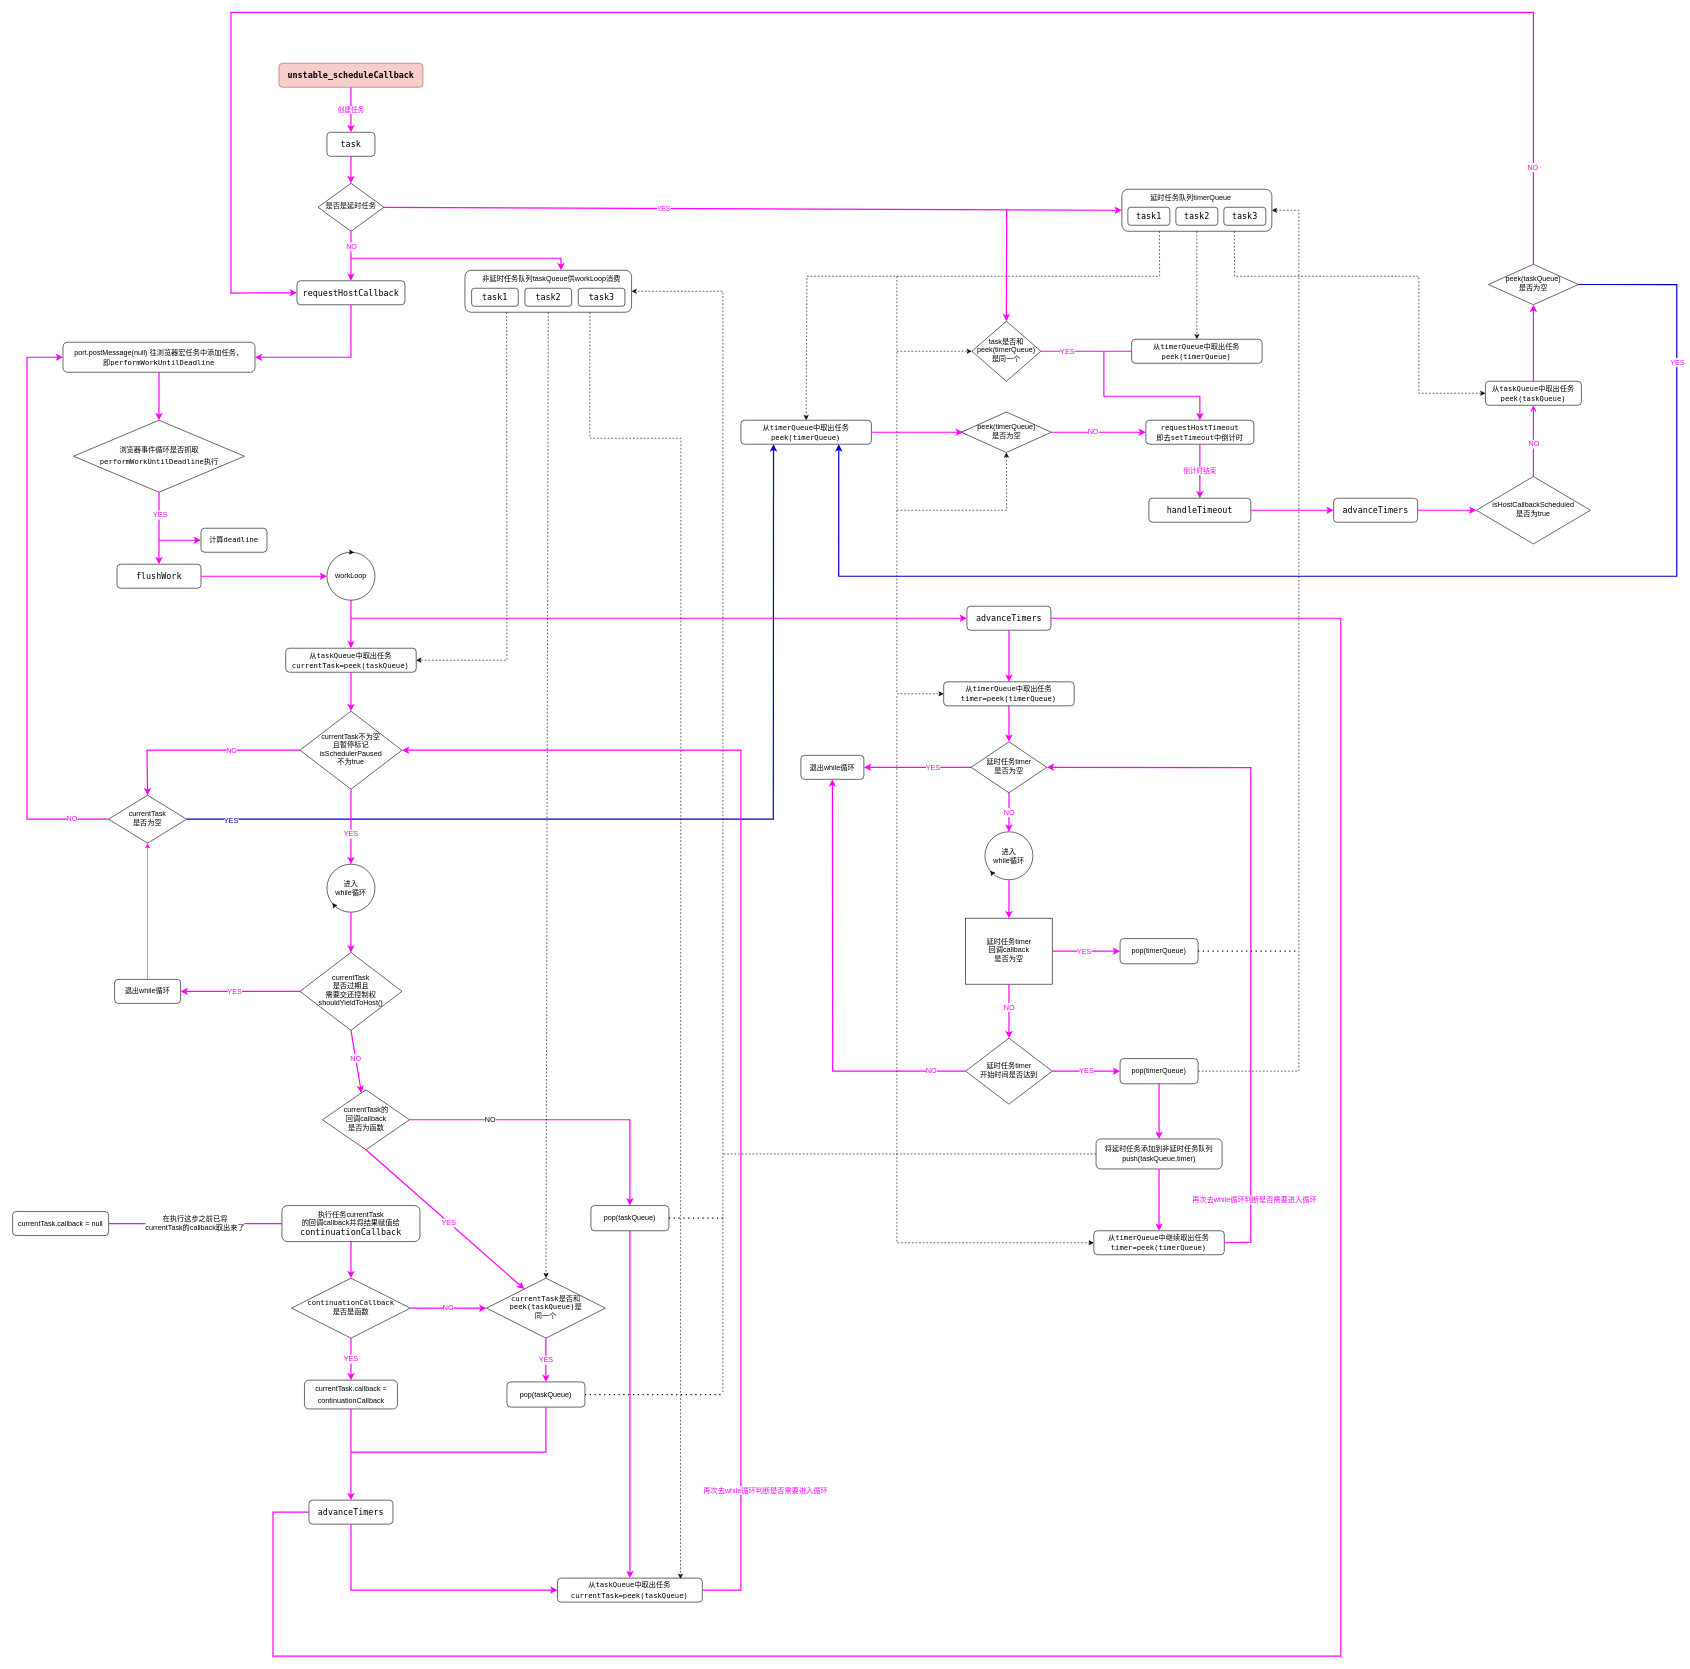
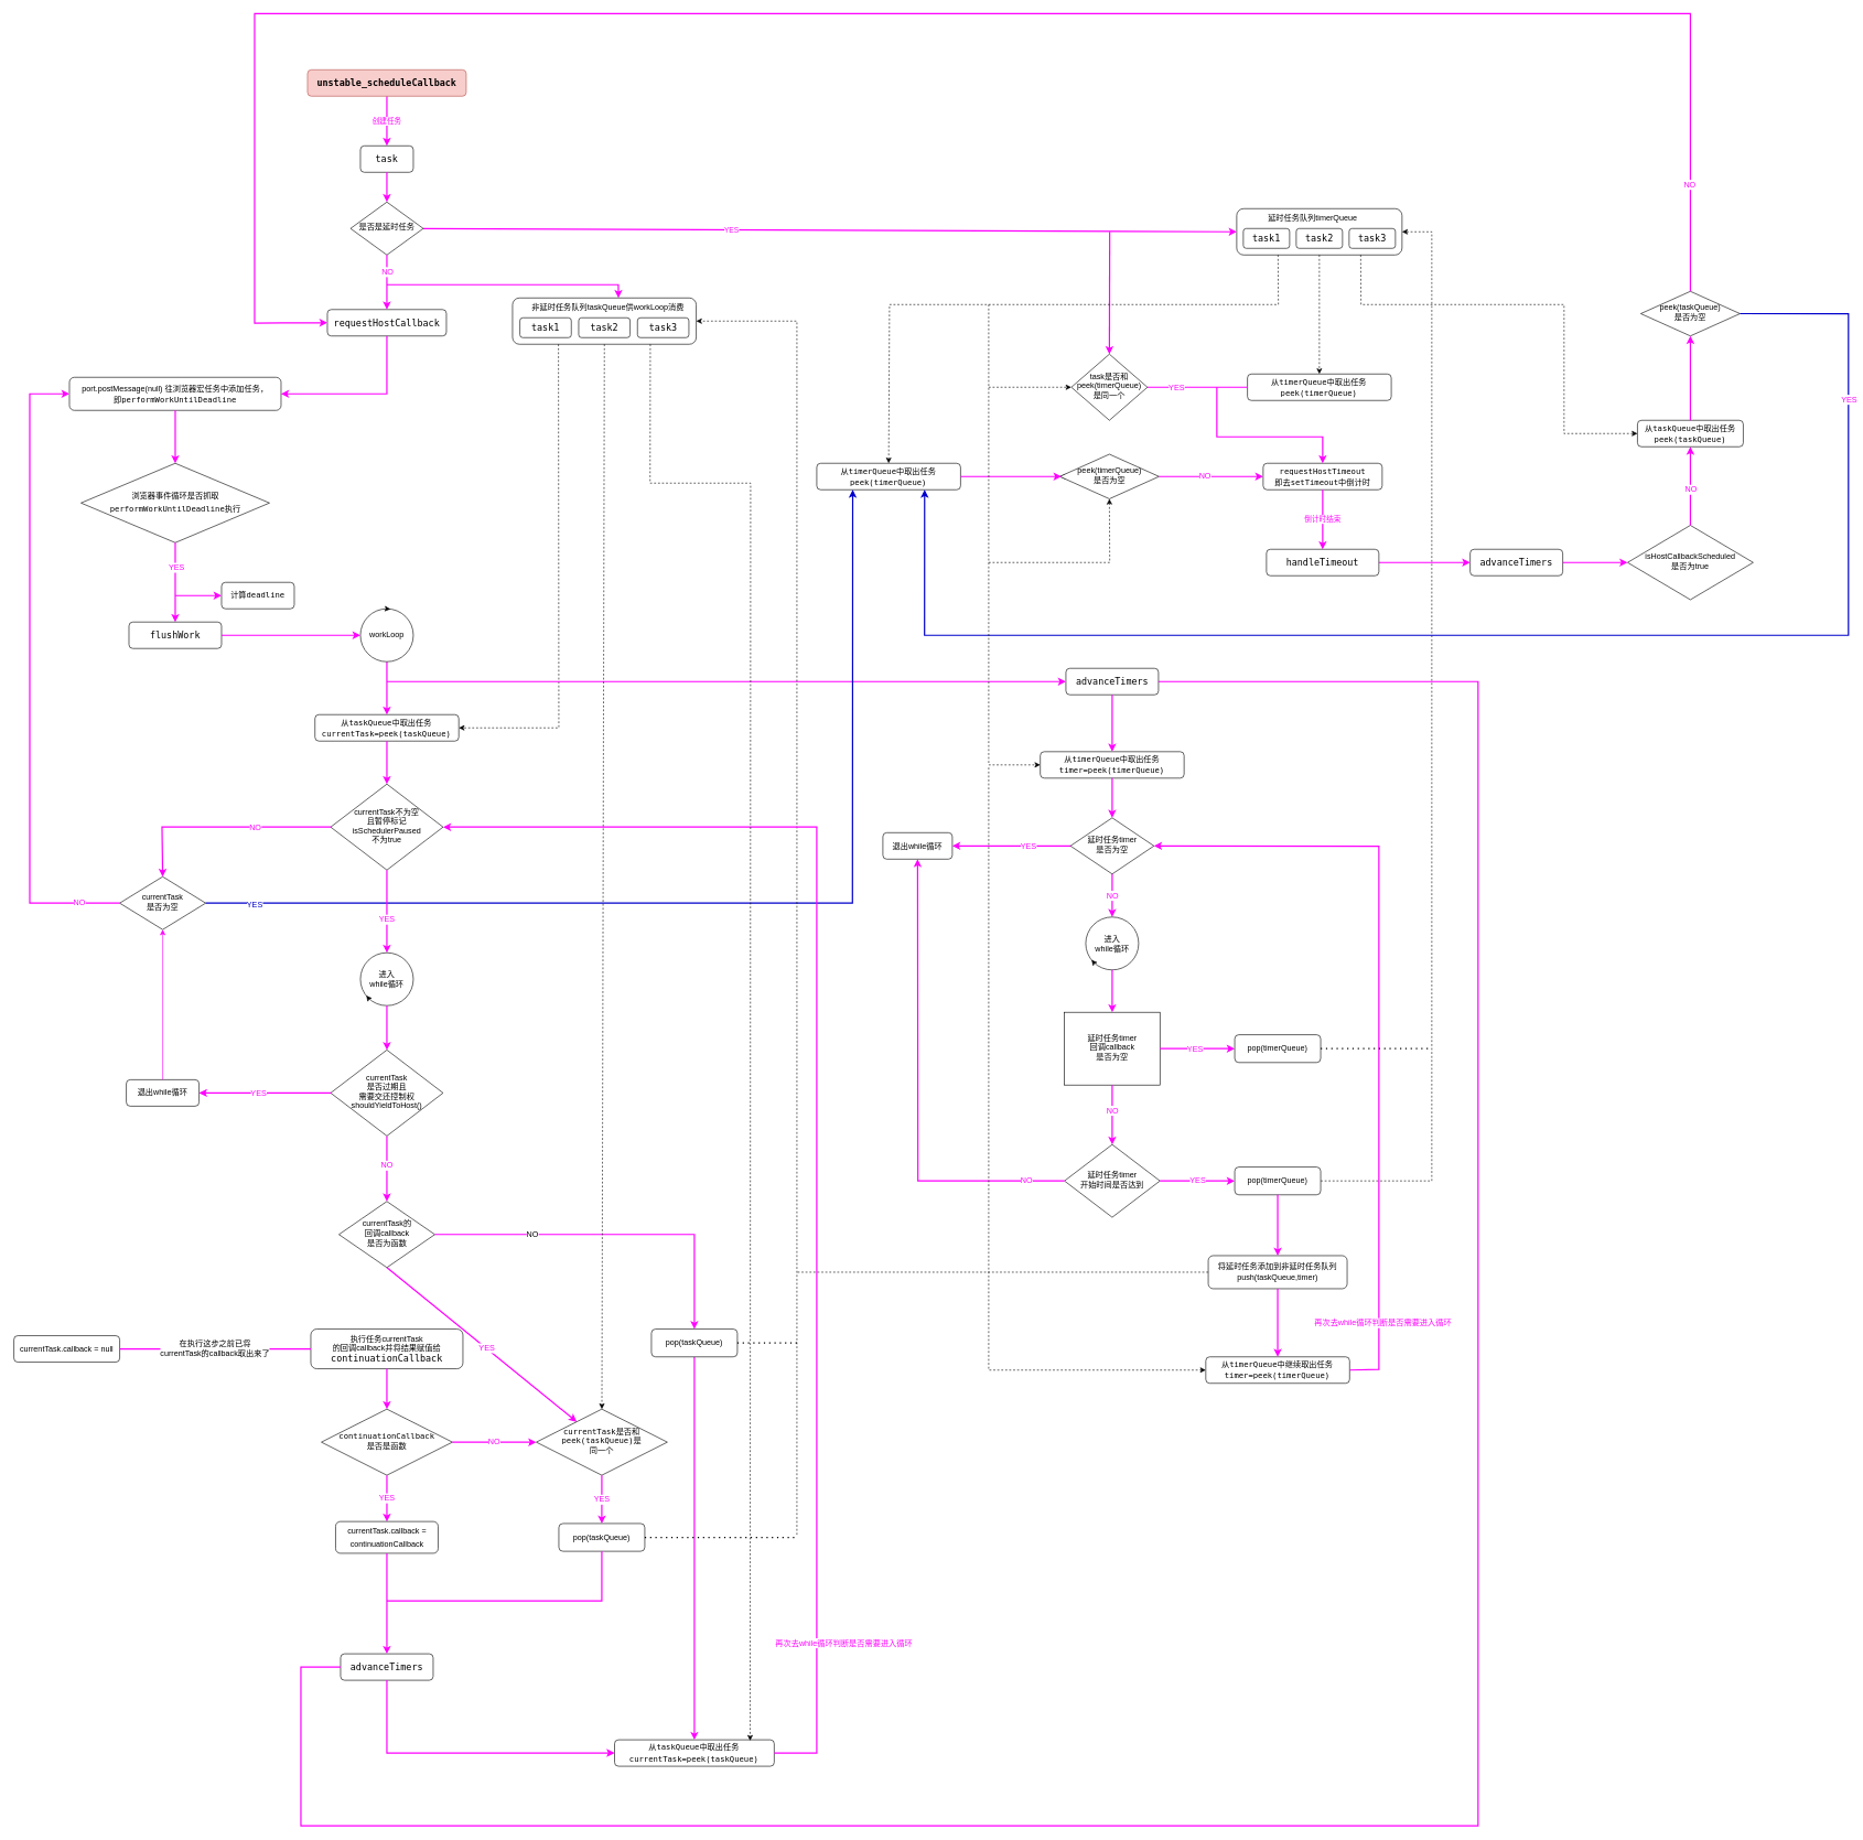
- <mxCell id="138" value="" style="endArrow=open;html=1;rounded=0;strokeColor=#FF00FF;fontSize=12;fontColor=#000000;exitX=0.5;exitY=0;exitDx=0;exitDy=0;entryX=0.5;entryY=1;entryDx=0;entryDy=0;strokeWidth=2;" edge="1" parent="1" source="136" target="140"><mxGeometry width="50" height="50" relative="1" as="geometry"><mxPoint x="2330" y="860" as="sourcePoint" /><mxPoint x="2380" y="810" as="targetPoint" /></mxGeometry></mxCell>
+ <mxCell id="138" value="" style="endArrow=classic;html=1;rounded=0;strokeColor=#FF00FF;fontSize=12;fontColor=#000000;exitX=0.5;exitY=0;exitDx=0;exitDy=0;entryX=0.5;entryY=1;entryDx=0;entryDy=0;strokeWidth=2;" edge="1" parent="1" source="136" target="140"><mxGeometry width="50" height="50" relative="1" as="geometry"><mxPoint x="2330" y="860" as="sourcePoint" /><mxPoint x="2380" y="810" as="targetPoint" /></mxGeometry></mxCell>
- <mxCell id="40" value="&lt;span style=&quot;background-color: rgb(255, 255, 255);&quot;&gt;currentTask的&lt;br&gt;&lt;/span&gt;回调callback&lt;br&gt;是否为函数" style="rhombus;whiteSpace=wrap;html=1;shadow=0;fontFamily=Helvetica;fontSize=12;align=center;strokeWidth=1;spacing=6;spacingTop=-4;" vertex="1" parent="1"><mxGeometry x="536.5" y="1816" width="145" height="100" as="geometry" /></mxCell>
+ <mxCell id="40" value="&lt;span style=&quot;background-color: rgb(255, 255, 255);&quot;&gt;currentTask的&lt;br&gt;&lt;/span&gt;回调callback&lt;br&gt;是否为函数" style="rhombus;whiteSpace=wrap;html=1;shadow=0;fontFamily=Helvetica;fontSize=12;align=center;strokeWidth=1;spacing=6;spacingTop=-4;" vertex="1" parent="1"><mxGeometry x="511.5" y="1816" width="145" height="100" as="geometry" /></mxCell>
